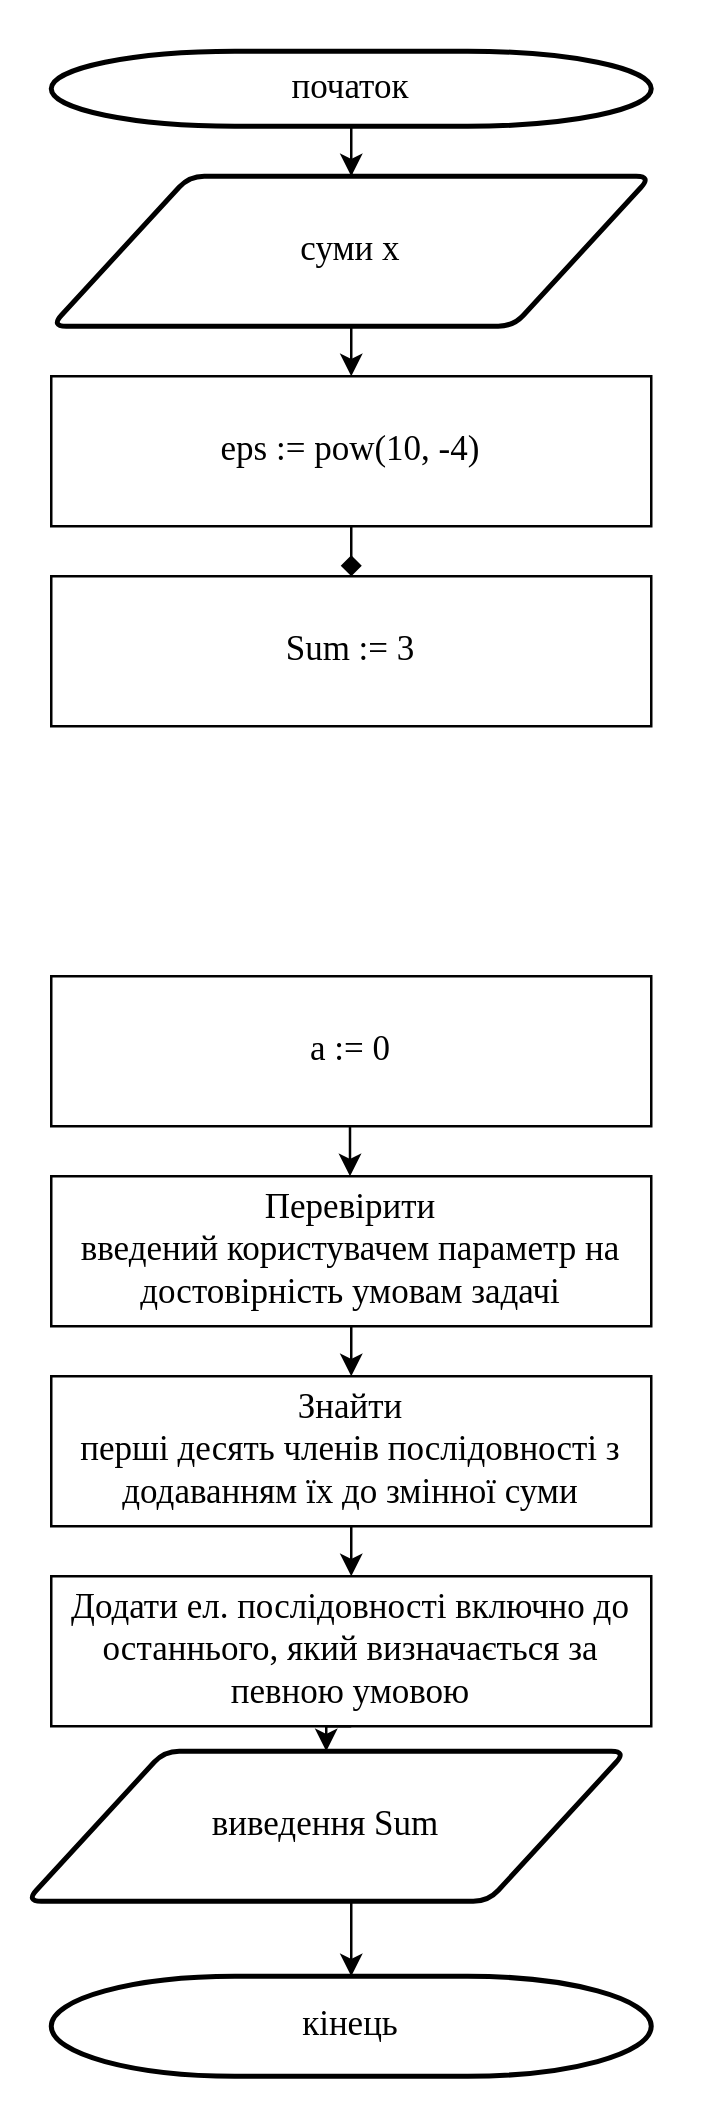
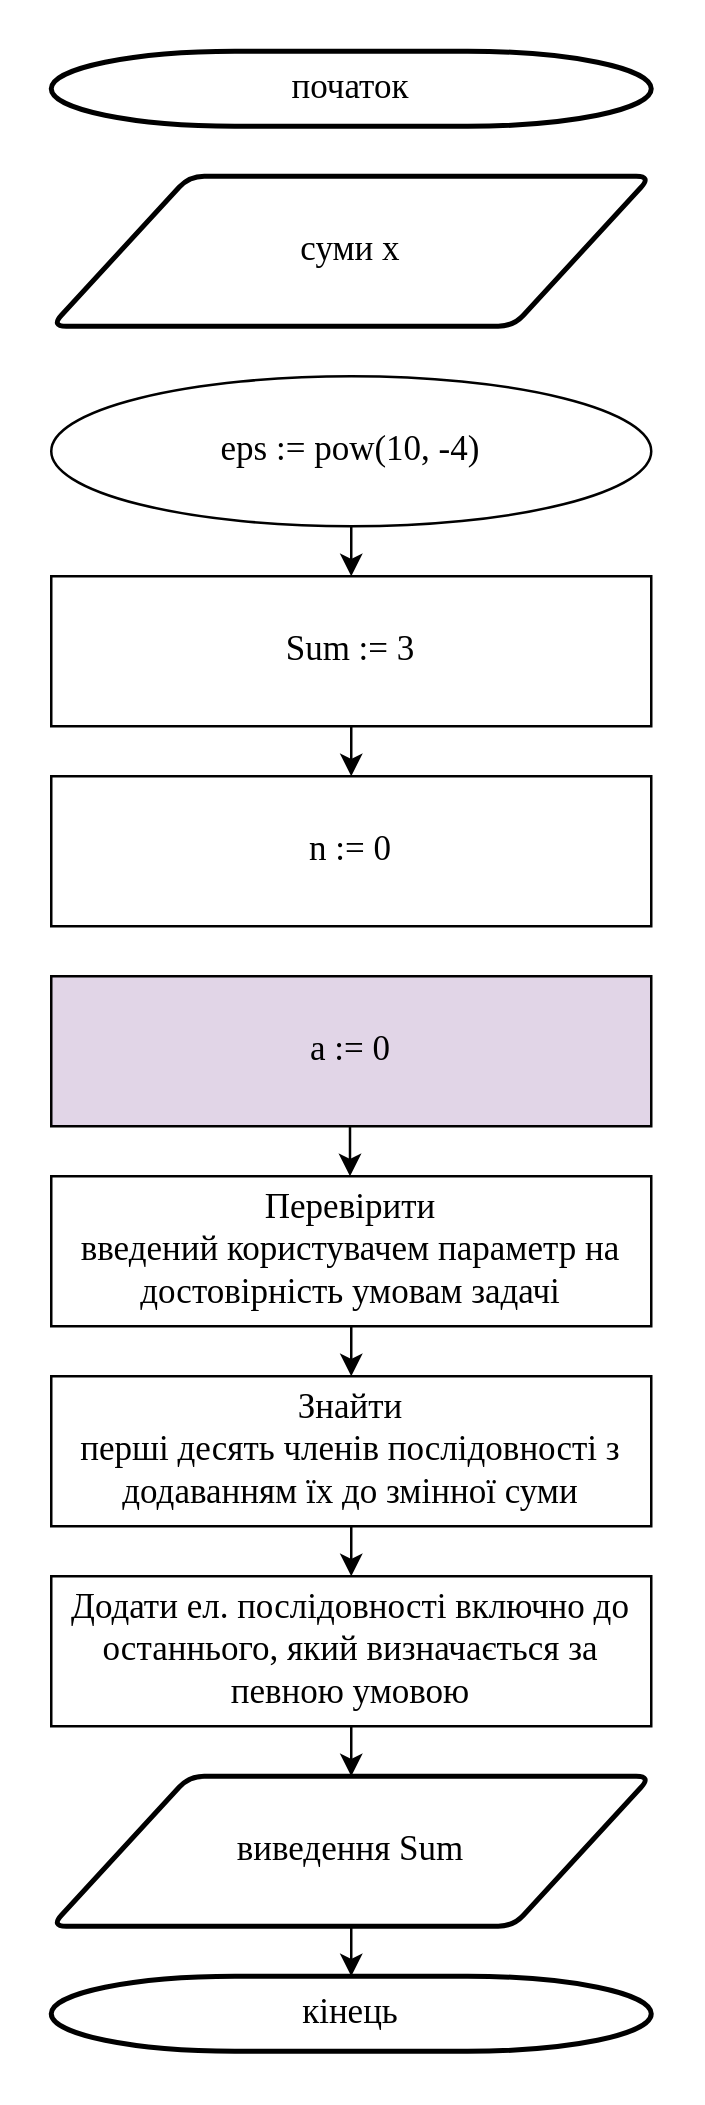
- <mxCell id="2" value="" style="edgeStyle=orthogonalEdgeStyle;rounded=0;orthogonalLoop=1;jettySize=auto;html=1;fontFamily=Times New Roman;fontSize=14;" parent="1" source="3" target="5" edge="1"><mxGeometry relative="1" as="geometry" /></mxCell>
- <mxCell id="4" style="edgeStyle=orthogonalEdgeStyle;rounded=0;orthogonalLoop=1;jettySize=auto;html=1;exitX=0.5;exitY=1;exitDx=0;exitDy=0;entryX=0.5;entryY=0;entryDx=0;entryDy=0;fontFamily=Times New Roman;fontSize=14;entryPerimeter=0;" parent="1" source="5" target="8" edge="1"><mxGeometry relative="1" as="geometry"><mxPoint x="140" y="150" as="targetPoint" /></mxGeometry></mxCell>
- <mxCell id="8" value="&lt;span&gt;eps := pow(10, -4)&lt;/span&gt;" style="rounded=0;whiteSpace=wrap;html=1;fontFamily=Times New Roman;fontSize=14;" parent="1" vertex="1"><mxGeometry x="20" y="150" width="240" height="60" as="geometry" /></mxCell>
+ <mxCell id="8" value="&lt;span&gt;eps := pow(10, -4)&lt;/span&gt;" style="ellipse;whiteSpace=wrap;html=1;fontFamily=Times New Roman;fontSize=14;" parent="1" vertex="1"><mxGeometry x="20" y="150" width="240" height="60" as="geometry" /></mxCell>
- <mxCell id="7" style="edgeStyle=orthogonalEdgeStyle;rounded=0;orthogonalLoop=1;jettySize=auto;html=1;exitX=0.5;exitY=1;exitDx=0;exitDy=0;entryX=0.5;entryY=0;entryDx=0;entryDy=0;endArrow=diamond;" edge="1" parent="1" source="8" target="10"><mxGeometry relative="1" as="geometry" /></mxCell>
+ <mxCell id="7" style="edgeStyle=orthogonalEdgeStyle;rounded=0;orthogonalLoop=1;jettySize=auto;html=1;exitX=0.5;exitY=1;exitDx=0;exitDy=0;entryX=0.5;entryY=0;entryDx=0;entryDy=0;" edge="1" parent="1" source="8" target="10"><mxGeometry relative="1" as="geometry" /></mxCell>
+ <mxCell id="9" style="edgeStyle=orthogonalEdgeStyle;rounded=0;orthogonalLoop=1;jettySize=auto;html=1;exitX=0.5;exitY=1;exitDx=0;exitDy=0;entryX=0.5;entryY=0;entryDx=0;entryDy=0;" edge="1" parent="1" source="10" target="11"><mxGeometry relative="1" as="geometry" /></mxCell>
+ <mxCell id="11" value="n := 0" style="rounded=0;whiteSpace=wrap;html=1;fontFamily=Times New Roman;fontSize=14;" parent="1" vertex="1"><mxGeometry x="20" y="310" width="240" height="60" as="geometry" /></mxCell>
- <mxCell id="21" value="a := 0" style="rounded=0;whiteSpace=wrap;html=1;fontFamily=Times New Roman;fontSize=14;" parent="1" vertex="1"><mxGeometry x="20" y="390" width="240" height="60" as="geometry" /></mxCell>
+ <mxCell id="21" value="a := 0" style="rounded=0;whiteSpace=wrap;html=1;fontFamily=Times New Roman;fontSize=14;fillColor=#e1d5e7;" parent="1" vertex="1"><mxGeometry x="20" y="390" width="240" height="60" as="geometry" /></mxCell>
- <mxCell id="13" value="виведення Sum" style="shape=parallelogram;html=1;strokeWidth=2;perimeter=parallelogramPerimeter;whiteSpace=wrap;rounded=1;arcSize=12;size=0.23;fontFamily=Times New Roman;fontSize=14;" parent="1" vertex="1"><mxGeometry x="10" y="700" width="240" height="60" as="geometry" /></mxCell>
+ <mxCell id="13" value="виведення Sum" style="shape=parallelogram;html=1;strokeWidth=2;perimeter=parallelogramPerimeter;whiteSpace=wrap;rounded=1;arcSize=12;size=0.23;fontFamily=Times New Roman;fontSize=14;" parent="1" vertex="1"><mxGeometry x="20" y="710" width="240" height="60" as="geometry" /></mxCell>
- <mxCell id="14" value="кінець" style="strokeWidth=2;html=1;shape=mxgraph.flowchart.terminator;whiteSpace=wrap;fontFamily=Times New Roman;fontSize=14;" parent="1" vertex="1"><mxGeometry x="20" y="790" width="240" height="40" as="geometry" /></mxCell>
+ <mxCell id="14" value="кінець" style="strokeWidth=2;html=1;shape=mxgraph.flowchart.terminator;whiteSpace=wrap;fontFamily=Times New Roman;fontSize=14;" parent="1" vertex="1"><mxGeometry x="20" y="790" width="240" height="30" as="geometry" /></mxCell>
